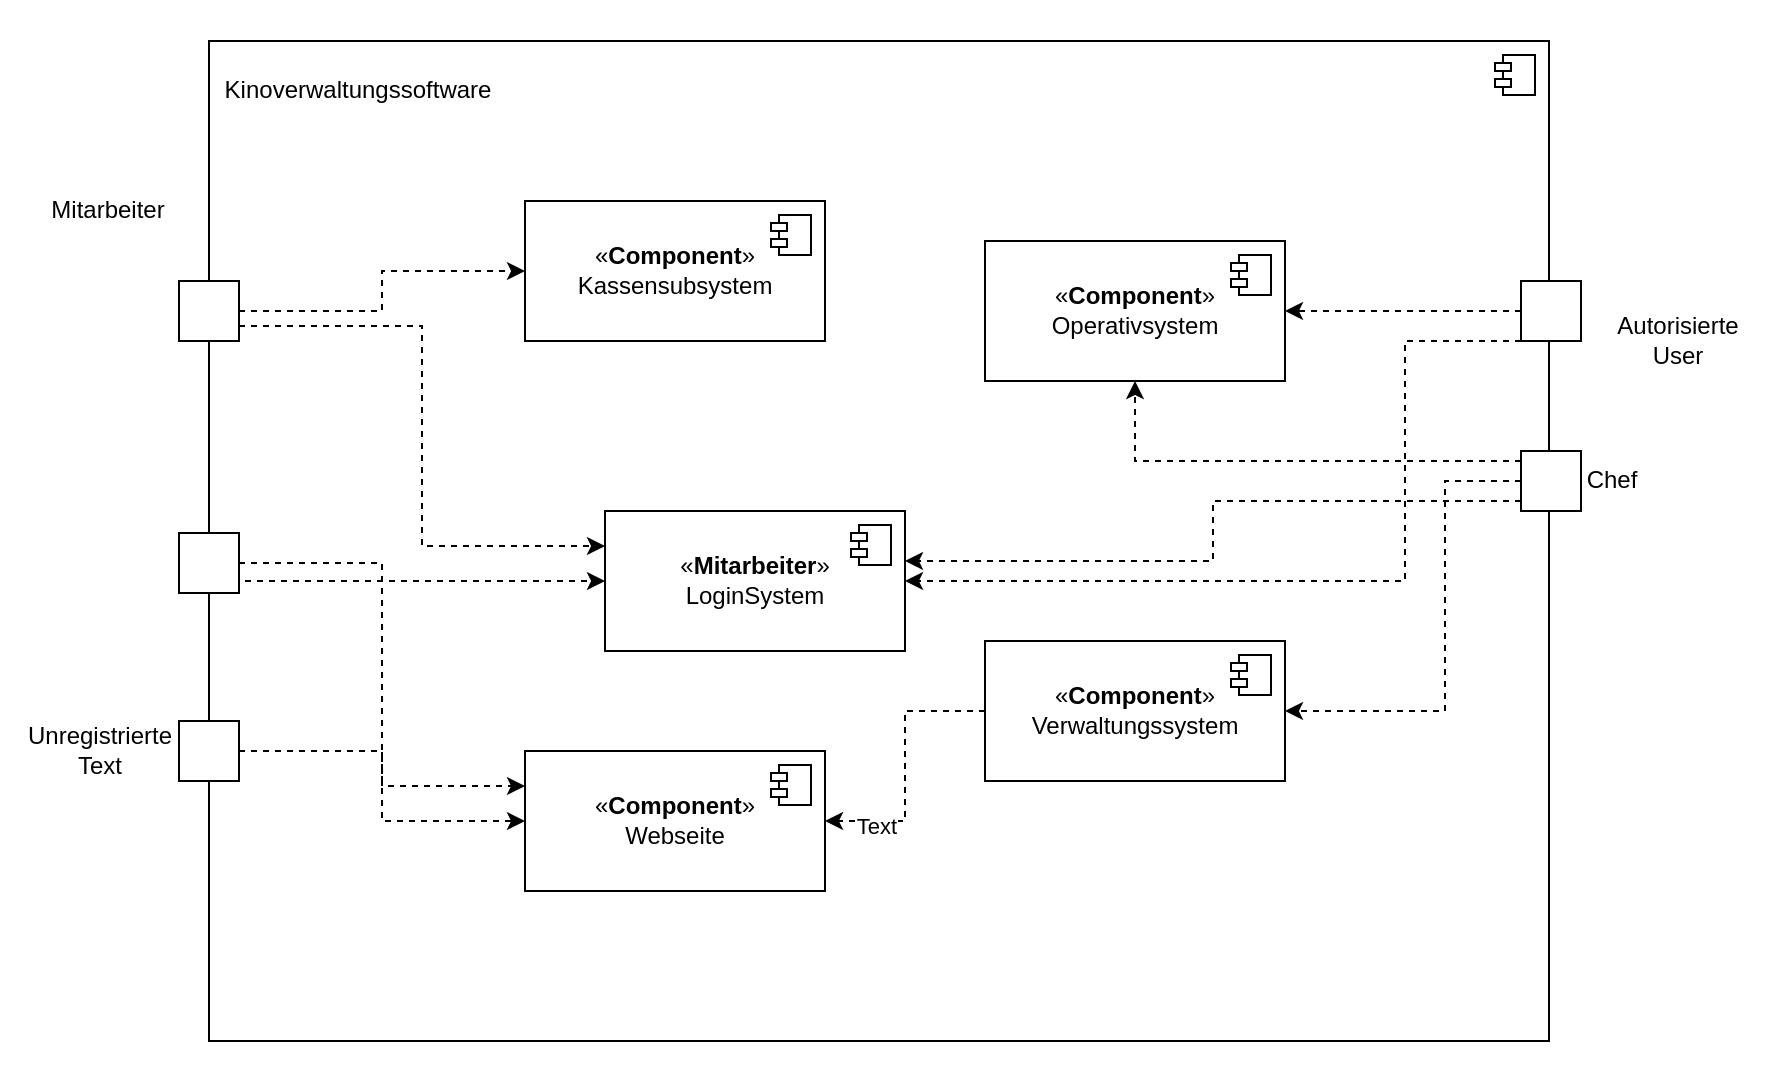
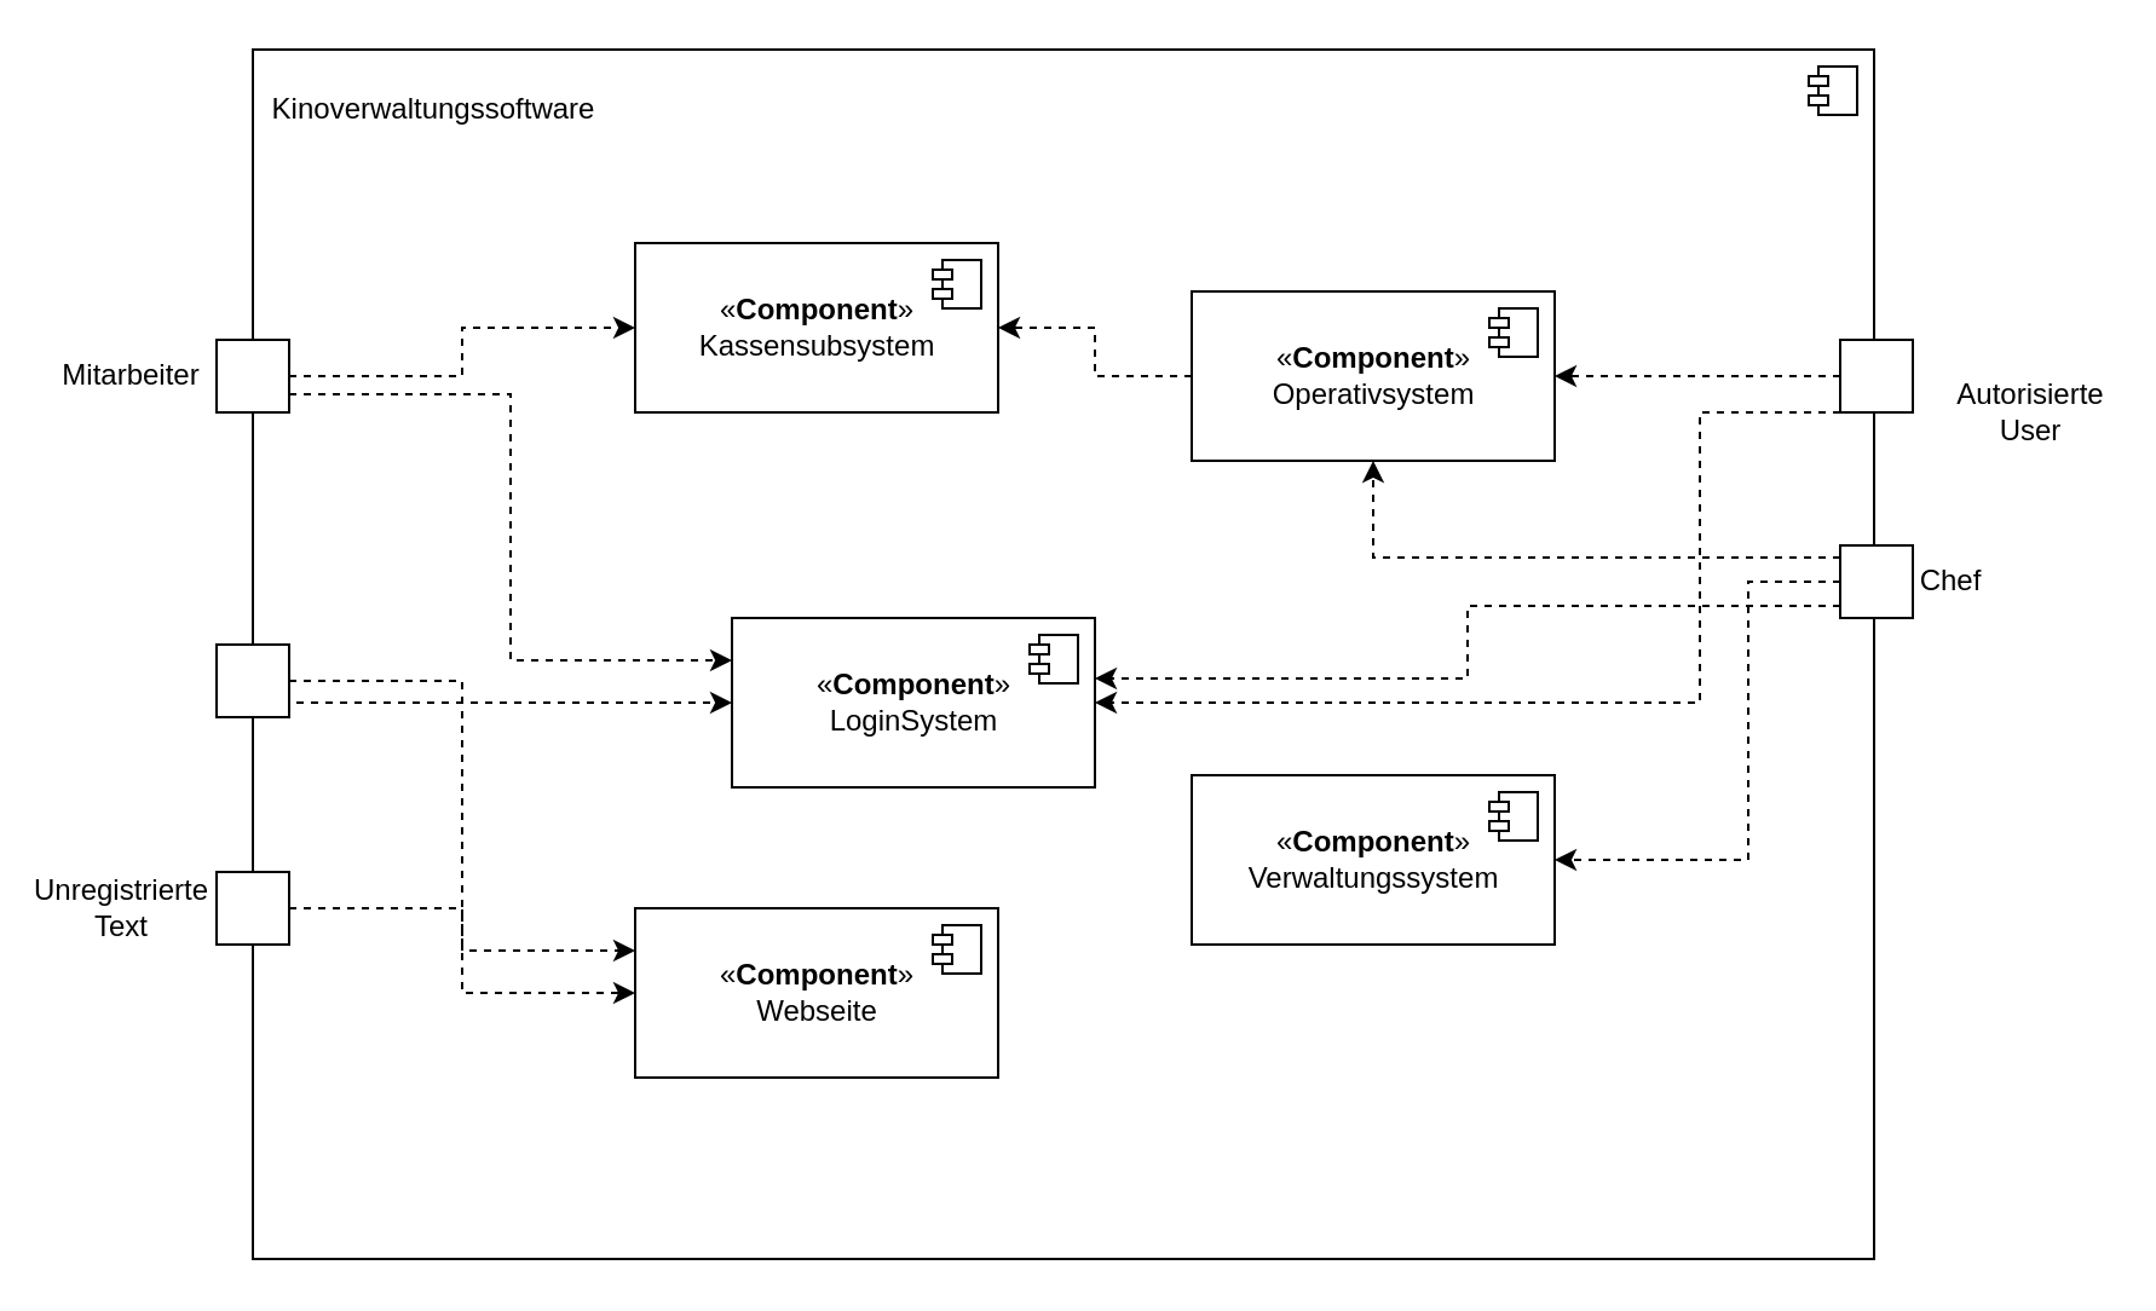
- <mxCell id="35" value="Mitarbeiter" style="text;html=1;strokeColor=none;fillColor=none;align=center;verticalAlign=middle;whiteSpace=wrap;rounded=0;" parent="1" vertex="1"><mxGeometry x="24" y="90" width="60" height="30" as="geometry" /></mxCell>
+ <mxCell id="35" value="Mitarbeiter" style="text;html=1;strokeColor=none;fillColor=none;align=center;verticalAlign=middle;whiteSpace=wrap;rounded=0;" parent="1" vertex="1"><mxGeometry x="24" y="140" width="60" height="30" as="geometry" /></mxCell>
+ <mxCell id="21" style="edgeStyle=orthogonalEdgeStyle;rounded=0;orthogonalLoop=1;jettySize=auto;html=1;exitX=0;exitY=0.5;exitDx=0;exitDy=0;entryX=1;entryY=0.5;entryDx=0;entryDy=0;dashed=1;" parent="1" source="22" target="26" edge="1"><mxGeometry relative="1" as="geometry" /></mxCell>
- <mxCell id="24" value="«&lt;b&gt;Mitarbeiter&lt;/b&gt;»&lt;br&gt;LoginSystem" style="html=1;dropTarget=0;" parent="1" vertex="1"><mxGeometry x="302" y="255" width="150" height="70" as="geometry" /></mxCell>
+ <mxCell id="24" value="«&lt;b&gt;Component&lt;/b&gt;»&lt;br&gt;LoginSystem" style="html=1;dropTarget=0;" parent="1" vertex="1"><mxGeometry x="302" y="255" width="150" height="70" as="geometry" /></mxCell>
- <mxCell id="19" style="edgeStyle=orthogonalEdgeStyle;rounded=0;orthogonalLoop=1;jettySize=auto;html=1;exitX=0;exitY=0.5;exitDx=0;exitDy=0;entryX=1;entryY=0.5;entryDx=0;entryDy=0;dashed=1;" parent="1" source="30" target="28" edge="1"><mxGeometry relative="1" as="geometry" /></mxCell>
- <mxCell id="20" value="Text" style="edgeLabel;html=1;align=center;verticalAlign=middle;resizable=0;points=[];" parent="19" vertex="1" connectable="0"><mxGeometry x="0.63" y="2" relative="1" as="geometry"><mxPoint as="offset" /></mxGeometry></mxCell>
